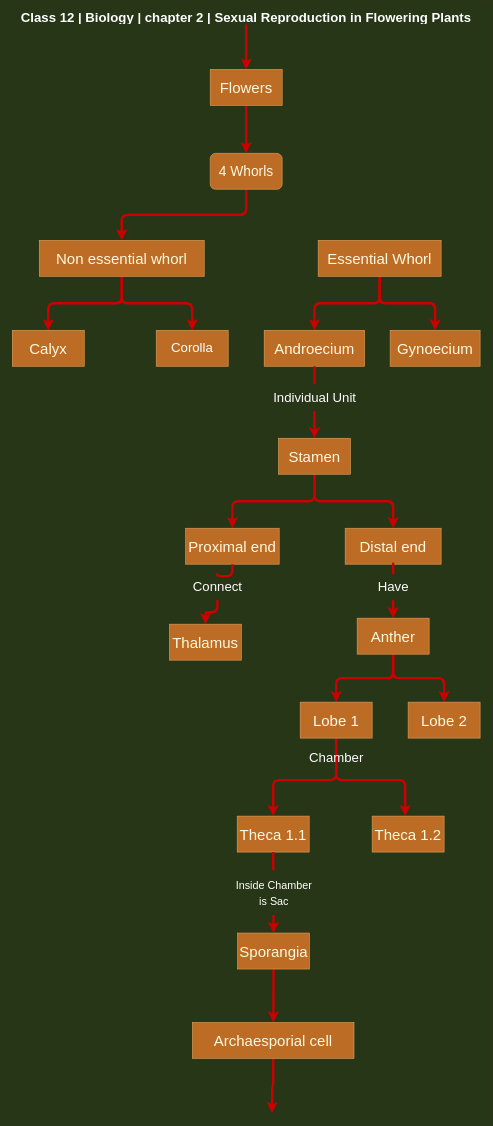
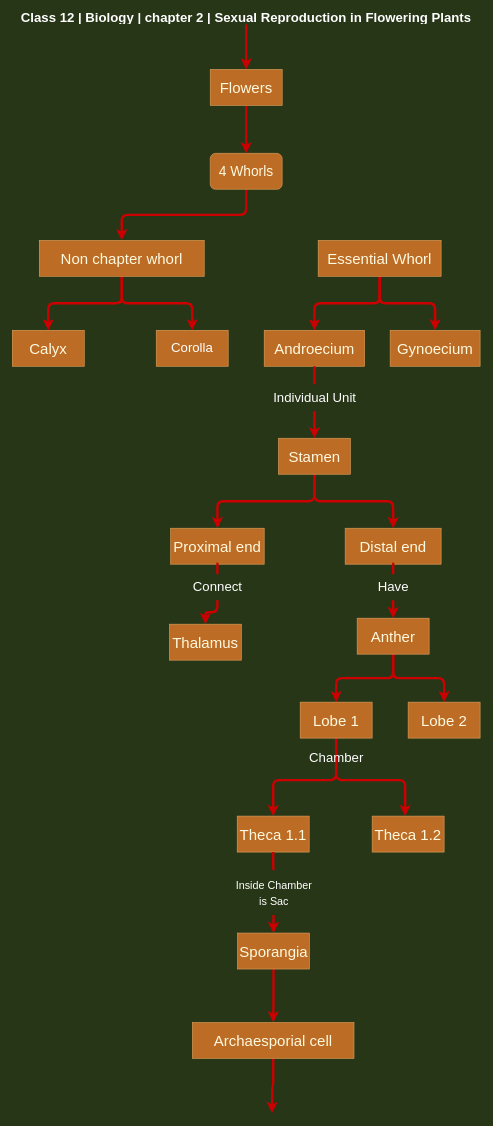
- <mxCell id="8" value="Non essential whorl" style="rounded=0;whiteSpace=wrap;html=1;fontSize=25;fillColor=#BC6C25;strokeColor=#DDA15E;fontColor=#FEFAE0;" vertex="1" parent="1"><mxGeometry x="65" y="400" width="275" height="60" as="geometry" /></mxCell>
+ <mxCell id="8" value="Non chapter whorl" style="rounded=0;whiteSpace=wrap;html=1;fontSize=25;fillColor=#BC6C25;strokeColor=#DDA15E;fontColor=#FEFAE0;" vertex="1" parent="1"><mxGeometry x="65" y="400" width="275" height="60" as="geometry" /></mxCell>
- <mxCell id="23" value="Proximal end" style="whiteSpace=wrap;html=1;fontSize=25;fillColor=#BC6C25;strokeColor=#DDA15E;fontColor=#FEFAE0;rounded=0;" vertex="1" parent="1"><mxGeometry x="309" y="880" width="156" height="60" as="geometry" /></mxCell>
+ <mxCell id="23" value="Proximal end" style="whiteSpace=wrap;html=1;fontSize=25;fillColor=#BC6C25;strokeColor=#DDA15E;fontColor=#FEFAE0;rounded=0;" vertex="1" parent="1"><mxGeometry x="284" y="880" width="156" height="60" as="geometry" /></mxCell>
